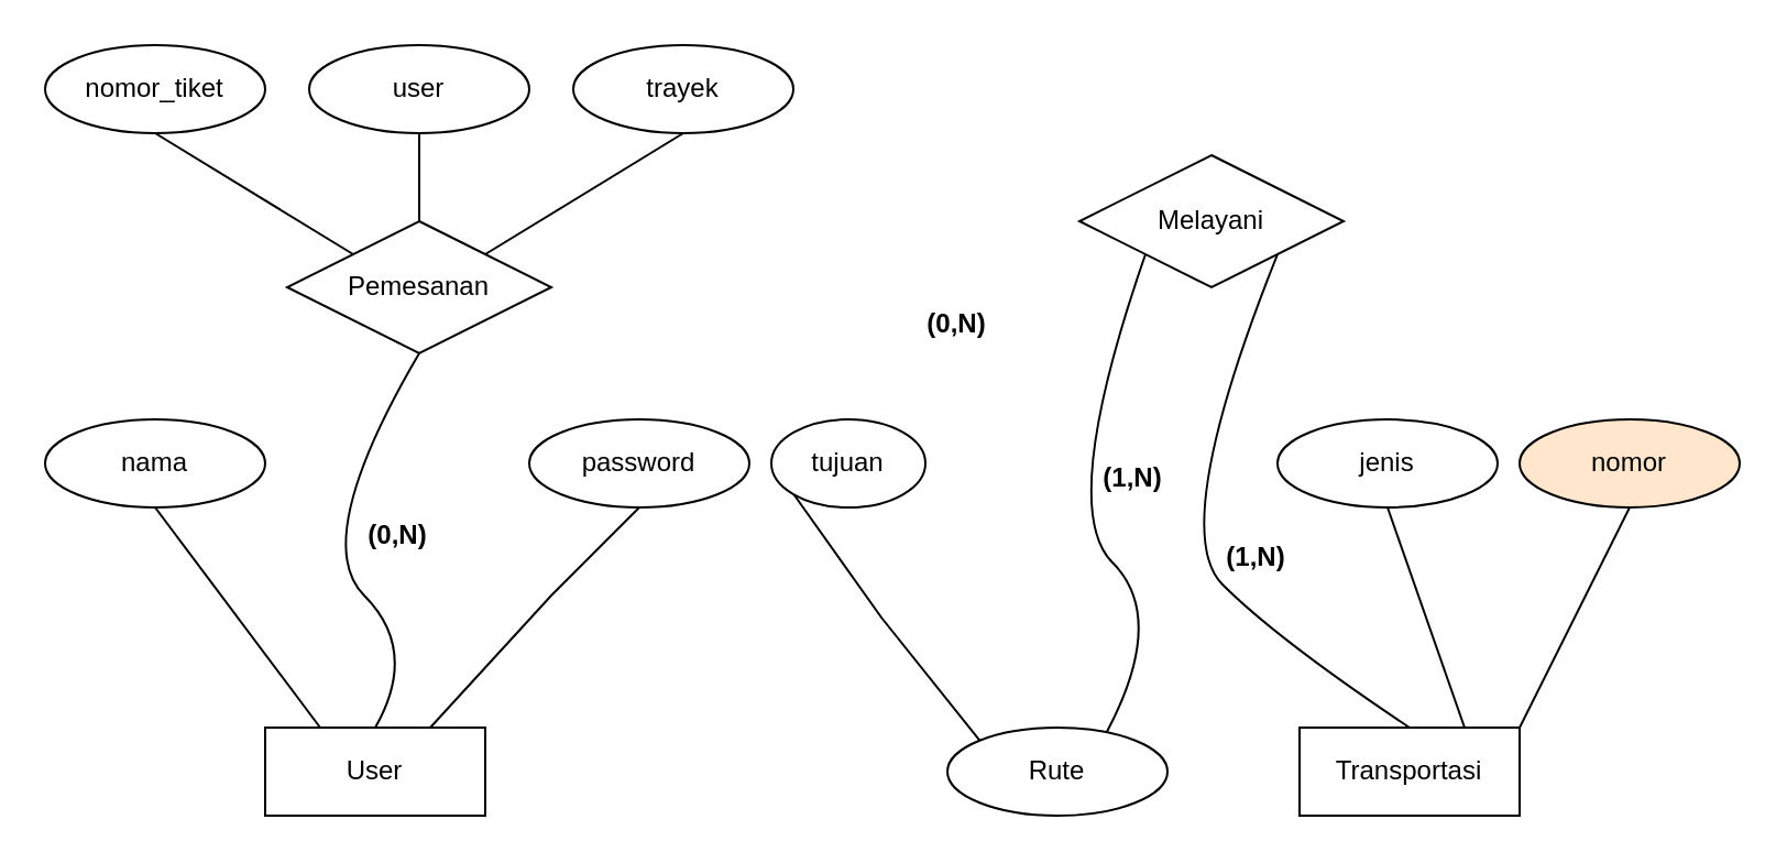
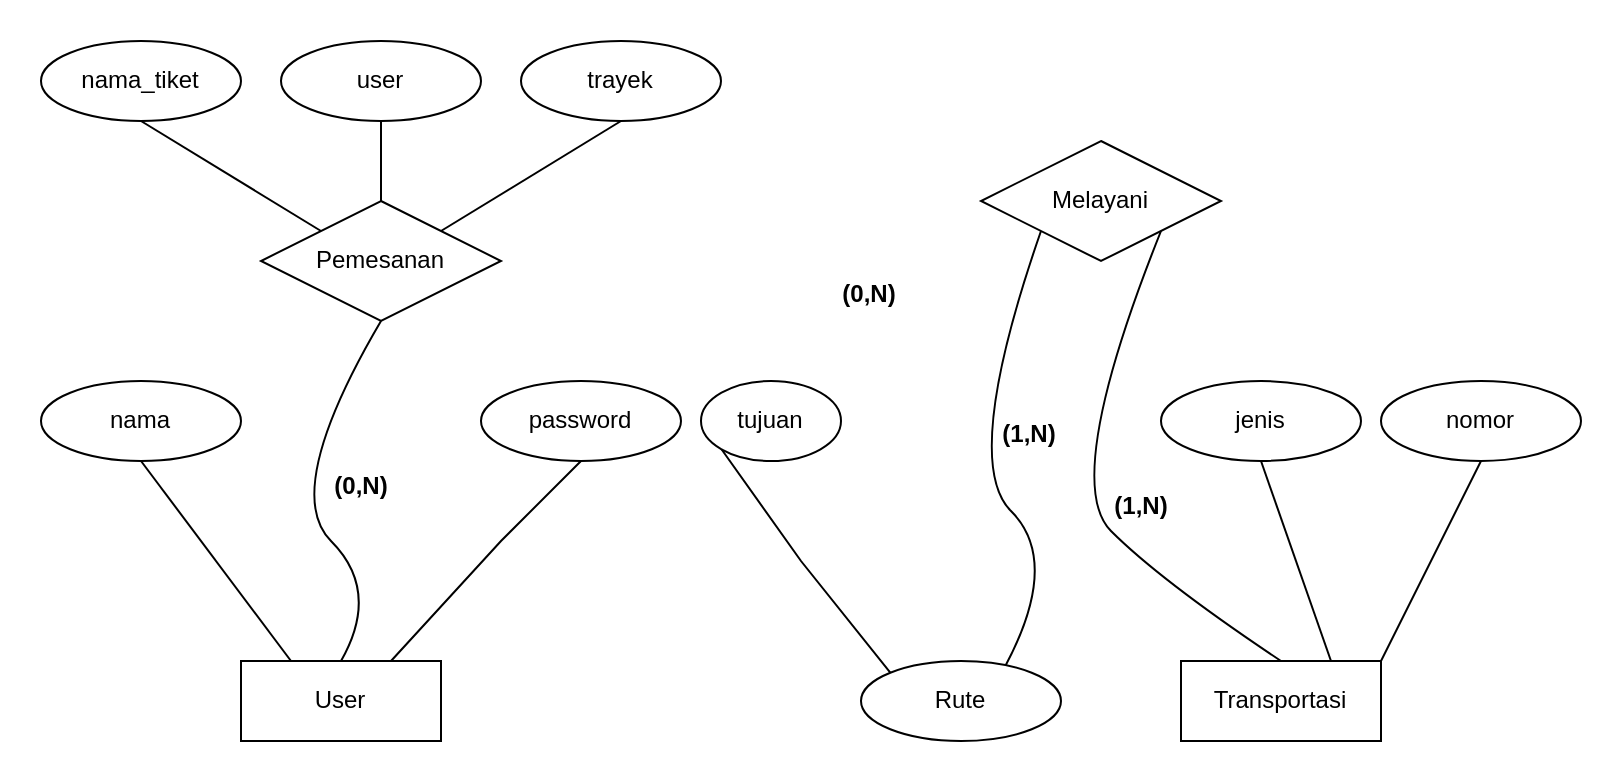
- <mxCell id="2" value="nomor_tiket" style="ellipse;whiteSpace=wrap;html=1;align=center;" vertex="1" parent="1"><mxGeometry x="20" y="20" width="100" height="40" as="geometry" /></mxCell>
+ <mxCell id="2" value="nama_tiket" style="ellipse;whiteSpace=wrap;html=1;align=center;" vertex="1" parent="1"><mxGeometry x="20" y="20" width="100" height="40" as="geometry" /></mxCell>
- <mxCell id="14" value="nomor" style="ellipse;whiteSpace=wrap;html=1;align=center;fillColor=#ffe6cc;" vertex="1" parent="1"><mxGeometry x="690" y="190" width="100" height="40" as="geometry" /></mxCell>
+ <mxCell id="14" value="nomor" style="ellipse;whiteSpace=wrap;html=1;align=center;" vertex="1" parent="1"><mxGeometry x="690" y="190" width="100" height="40" as="geometry" /></mxCell>
